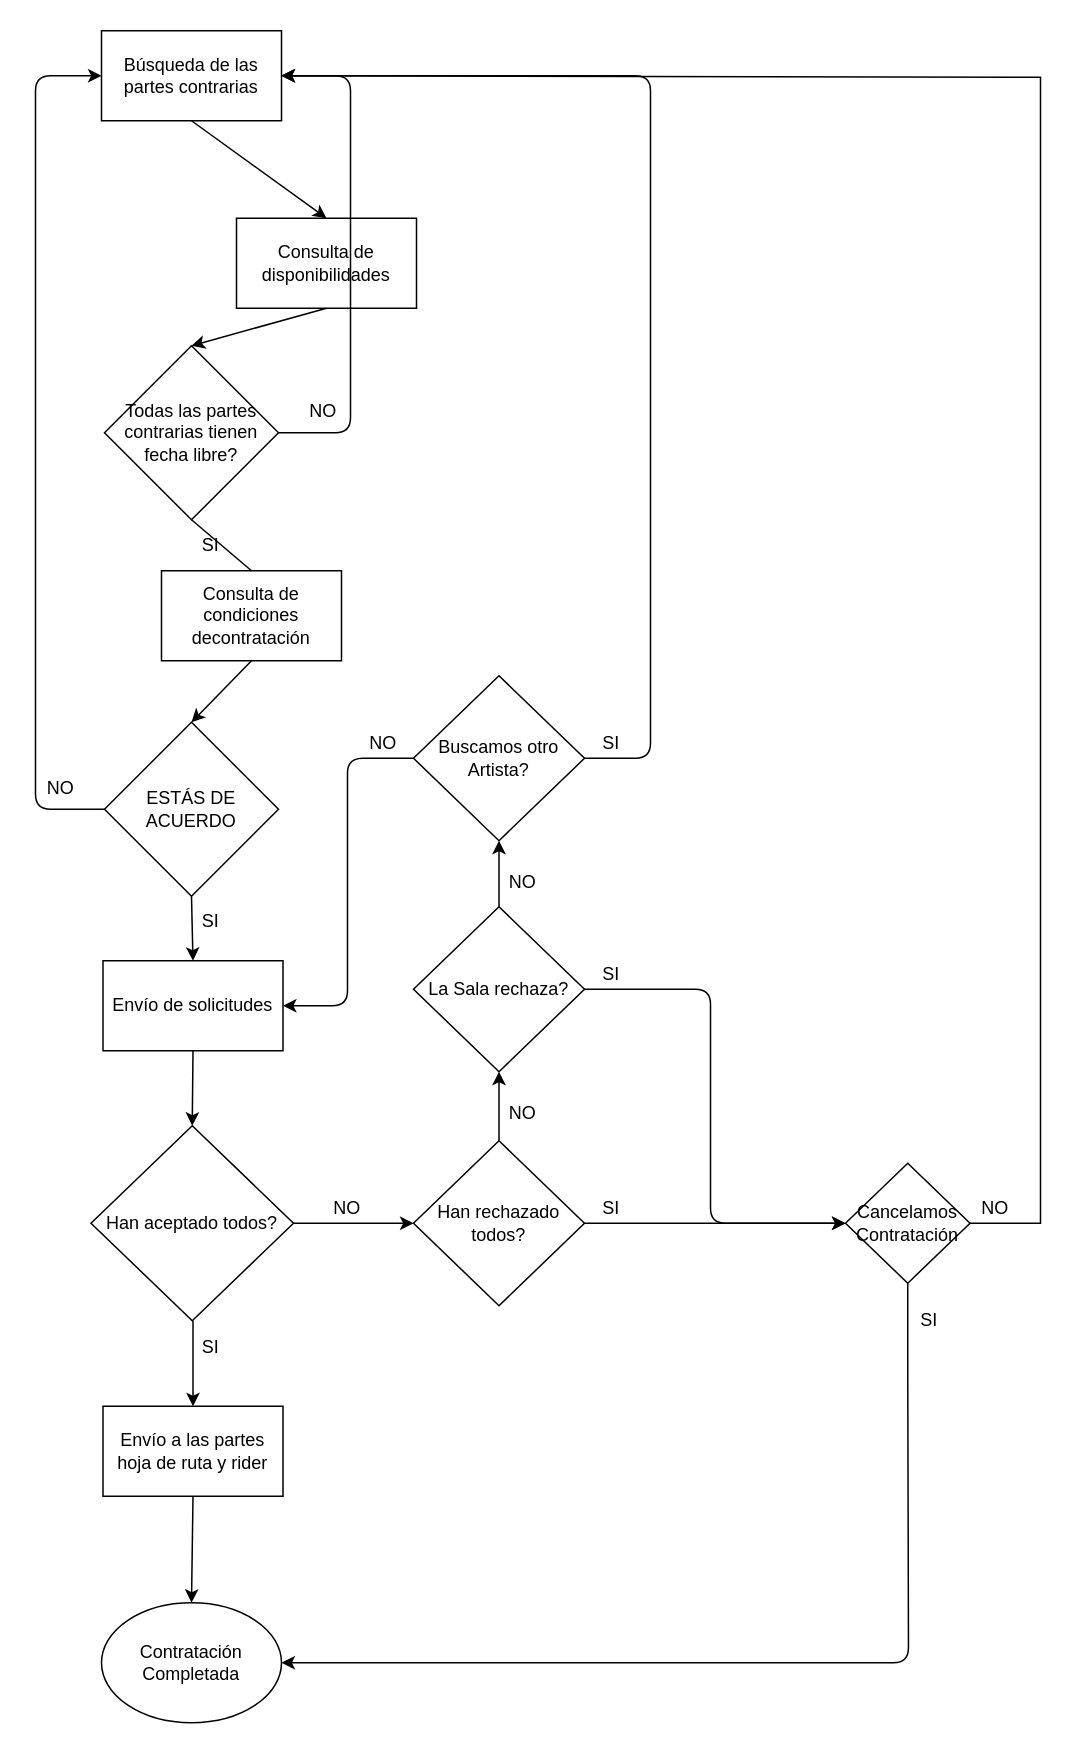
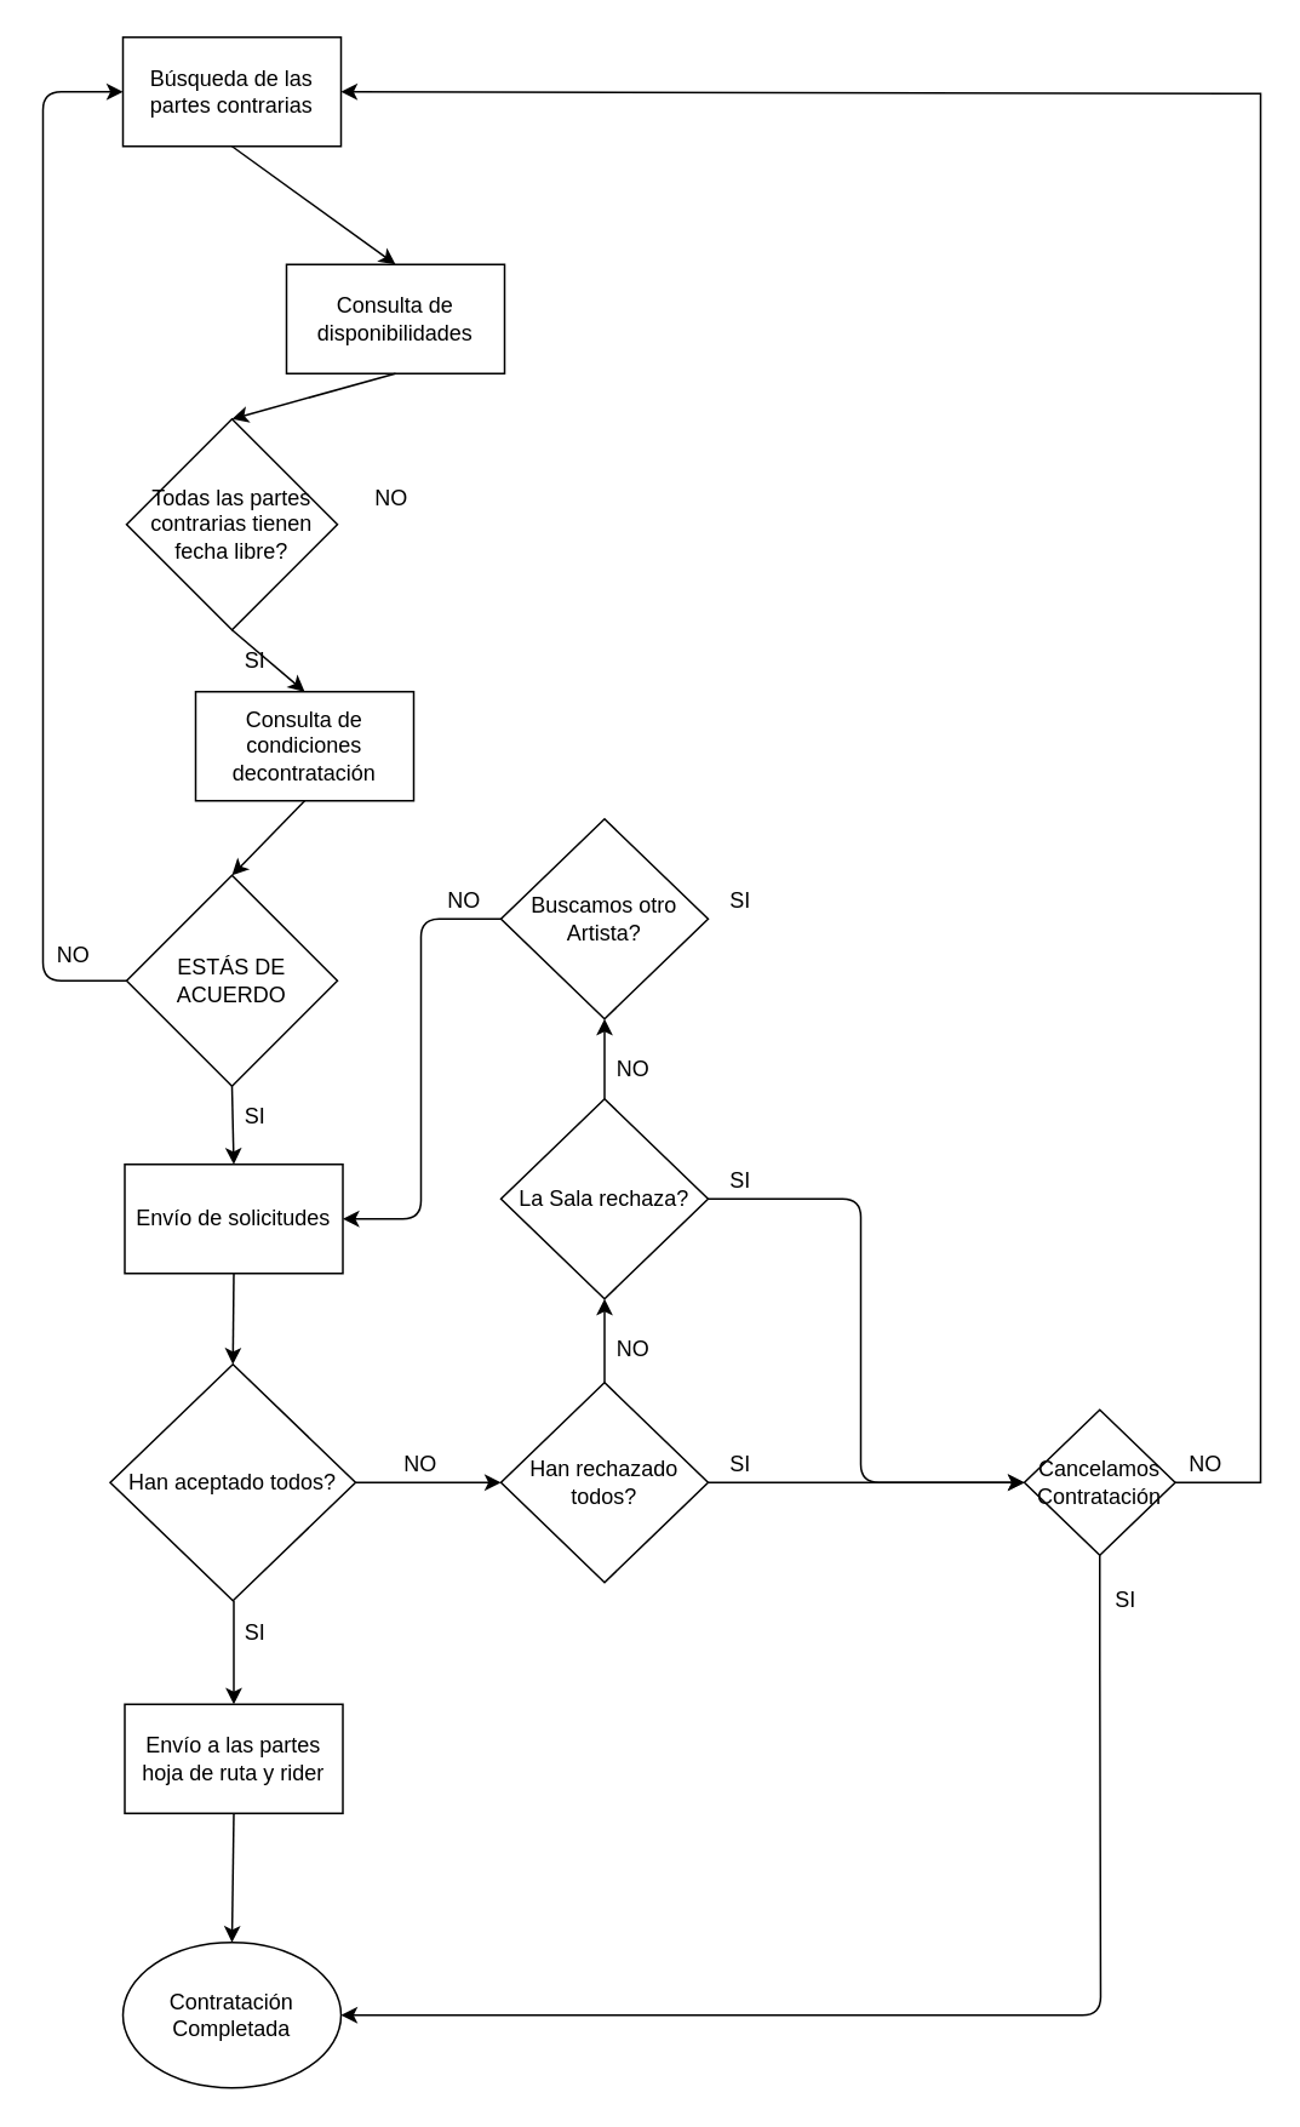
- <mxCell id="7" value="" style="endArrow=classic;html=1;exitX=1;exitY=0.5;entryX=1;entryY=0.5;" parent="1" source="5" target="2" edge="1"><mxGeometry width="50" height="50" relative="1" as="geometry"><mxPoint x="223" y="340" as="sourcePoint" /><mxPoint x="213" y="78" as="targetPoint" /><Array as="points"><mxPoint x="233" y="288" /><mxPoint x="233" y="50" /></Array></mxGeometry></mxCell>
- <mxCell id="29" value="" style="edgeStyle=orthogonalEdgeStyle;rounded=1;html=1;jettySize=auto;orthogonalLoop=1;entryX=1;entryY=0.5;" parent="1" source="31" target="2" edge="1"><mxGeometry relative="1" as="geometry"><mxPoint x="243" y="68" as="targetPoint" /><Array as="points"><mxPoint x="433" y="505" /><mxPoint x="433" y="50" /></Array></mxGeometry></mxCell>
- <mxCell id="10" value="" style="endArrow=none;html=1;exitX=0.5;exitY=1;entryX=0.5;entryY=0;" parent="1" source="5" target="11" edge="1"><mxGeometry width="50" height="50" relative="1" as="geometry"><mxPoint x="33" y="440" as="sourcePoint" /><mxPoint x="127" y="390" as="targetPoint" /></mxGeometry></mxCell>
+ <mxCell id="10" value="" style="endArrow=classic;html=1;exitX=0.5;exitY=1;entryX=0.5;entryY=0;" parent="1" source="5" target="11" edge="1"><mxGeometry width="50" height="50" relative="1" as="geometry"><mxPoint x="33" y="440" as="sourcePoint" /><mxPoint x="127" y="390" as="targetPoint" /></mxGeometry></mxCell>
